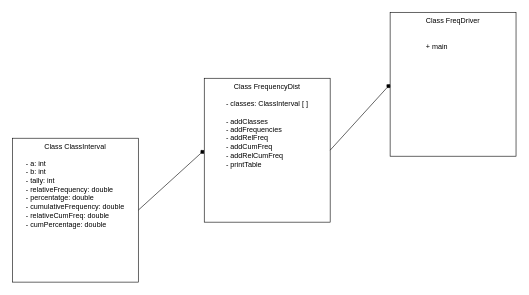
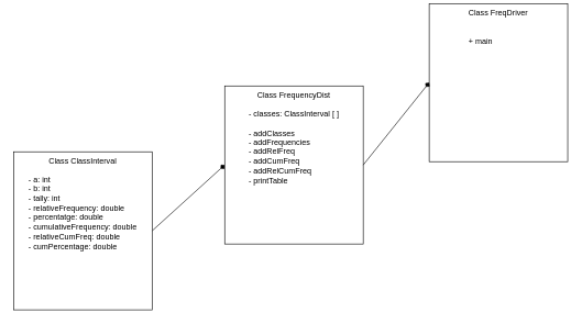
- <mxCell id="5" value="&lt;div style=&quot;&quot;&gt;&lt;span style=&quot;background-color: initial;&quot;&gt;Class FreqDriver&lt;/span&gt;&lt;/div&gt;&lt;div style=&quot;&quot;&gt;&lt;br&gt;&lt;/div&gt;&lt;div style=&quot;text-align: left;&quot;&gt;&lt;br&gt;&lt;/div&gt;&lt;div style=&quot;text-align: left;&quot;&gt;+ main&lt;/div&gt;&lt;div style=&quot;text-align: left;&quot;&gt;&lt;br&gt;&lt;/div&gt;" style="whiteSpace=wrap;html=1;verticalAlign=top;align=center;" vertex="1" parent="1"><mxGeometry x="650" y="20" width="210" height="240" as="geometry" /></mxCell>
+ <mxCell id="5" value="&lt;div style=&quot;&quot;&gt;&lt;span style=&quot;background-color: initial;&quot;&gt;Class FreqDriver&lt;/span&gt;&lt;/div&gt;&lt;div style=&quot;&quot;&gt;&lt;br&gt;&lt;/div&gt;&lt;div style=&quot;text-align: left;&quot;&gt;&lt;br&gt;&lt;/div&gt;&lt;div style=&quot;text-align: left;&quot;&gt;+ main&lt;/div&gt;&lt;div style=&quot;text-align: left;&quot;&gt;&lt;br&gt;&lt;/div&gt;" style="whiteSpace=wrap;html=1;verticalAlign=top;align=center;" vertex="1" parent="1"><mxGeometry x="650" y="5" width="210" height="240" as="geometry" /></mxCell>
